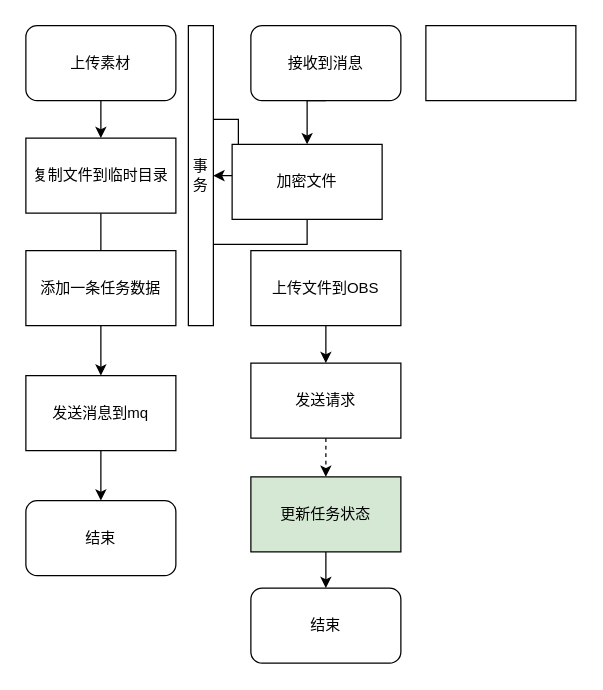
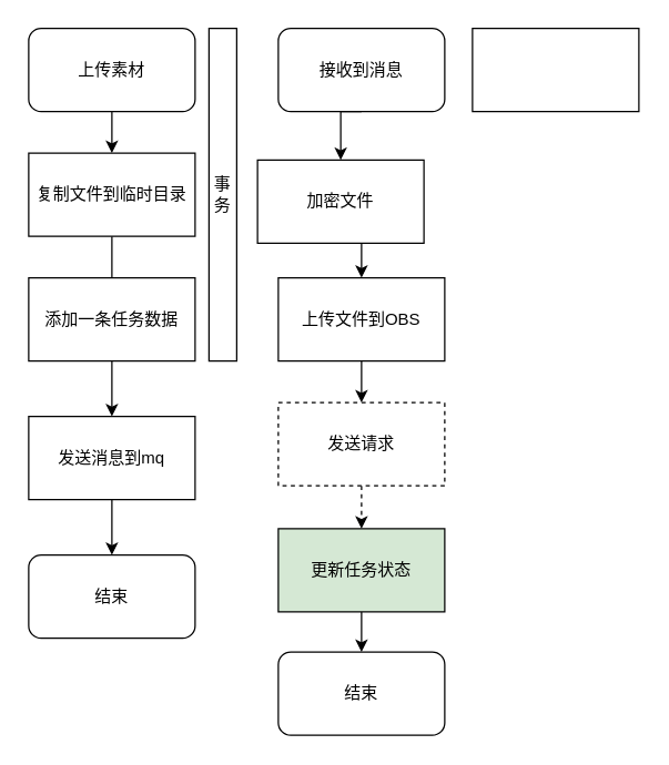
- <mxCell id="12" style="edgeStyle=orthogonalEdgeStyle;rounded=0;orthogonalLoop=1;jettySize=auto;html=1;exitX=0.5;exitY=1;exitDx=0;exitDy=0;" edge="1" parent="1" source="13" target="21"><mxGeometry relative="1" as="geometry" /></mxCell>
+ <mxCell id="12" style="edgeStyle=orthogonalEdgeStyle;rounded=0;orthogonalLoop=1;jettySize=auto;html=1;exitX=0.5;exitY=1;exitDx=0;exitDy=0;entryX=0.5;entryY=0;entryDx=0;entryDy=0;" edge="1" parent="1" source="13" target="3"><mxGeometry relative="1" as="geometry" /></mxCell>
- <mxCell id="7" value="发送请求" style="rounded=0;whiteSpace=wrap;html=1;" vertex="1" parent="1"><mxGeometry x="200" y="290" width="120" height="60" as="geometry" /></mxCell>
+ <mxCell id="7" value="发送请求" style="rounded=0;whiteSpace=wrap;html=1;dashed=1;" vertex="1" parent="1"><mxGeometry x="200" y="290" width="120" height="60" as="geometry" /></mxCell>
